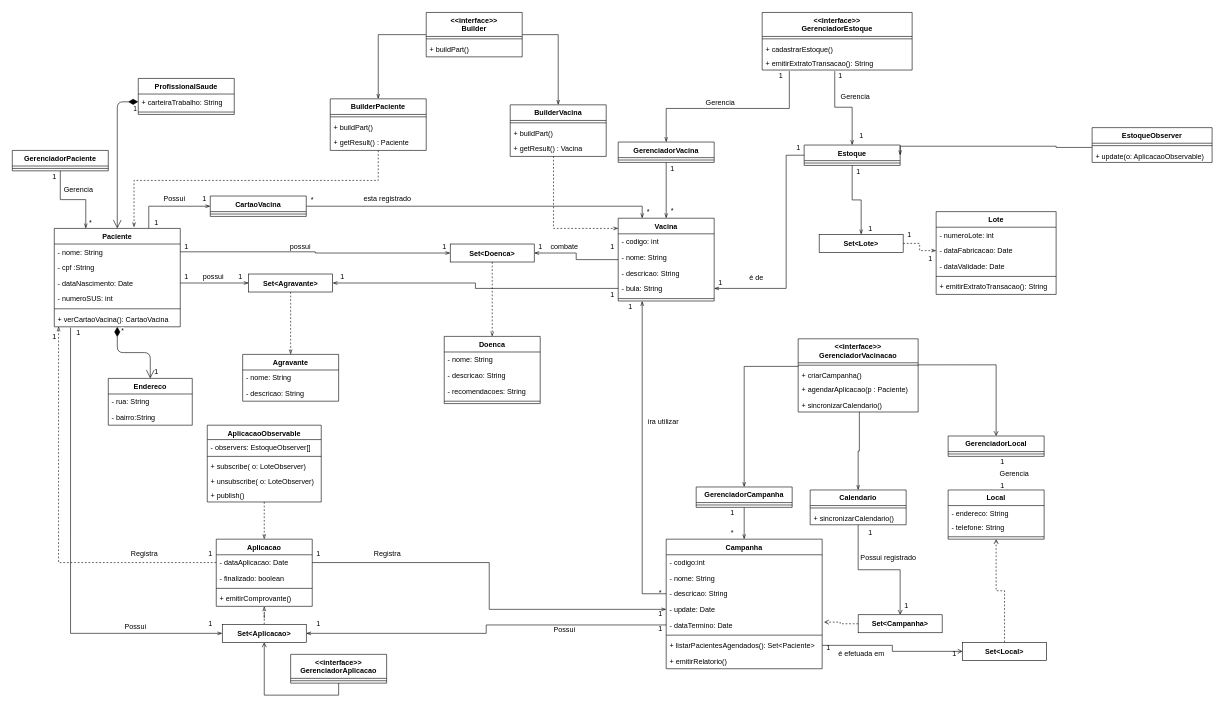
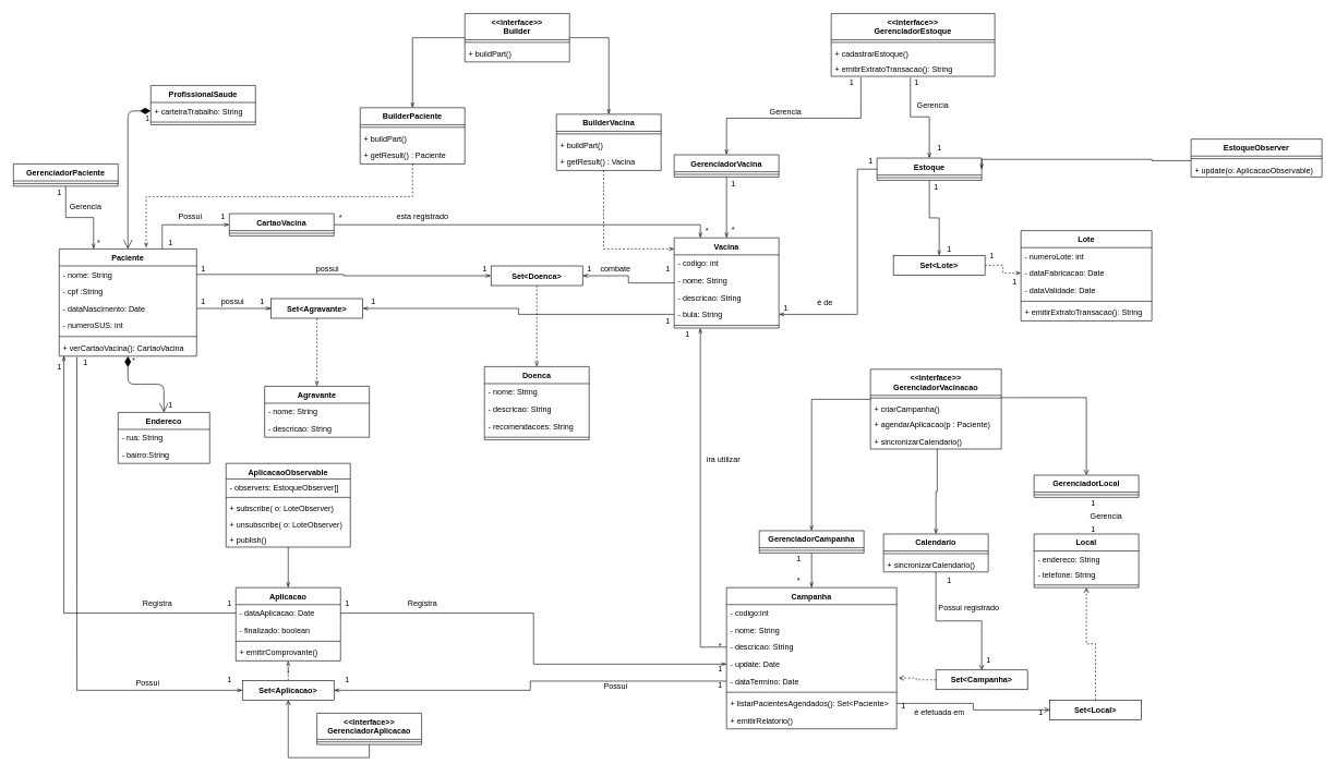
- <mxCell id="159" style="edgeStyle=orthogonalEdgeStyle;rounded=0;orthogonalLoop=1;jettySize=auto;html=1;entryX=0.5;entryY=0;entryDx=0;entryDy=0;endArrow=openThin;endFill=0;dashed=1;" edge="1" parent="1" source="160" target="73"><mxGeometry relative="1" as="geometry" /></mxCell>
+ <mxCell id="159" style="edgeStyle=orthogonalEdgeStyle;rounded=0;orthogonalLoop=1;jettySize=auto;html=1;entryX=0.5;entryY=0;entryDx=0;entryDy=0;endArrow=openThin;endFill=0;" edge="1" parent="1" source="160" target="73"><mxGeometry relative="1" as="geometry" /></mxCell>
- <mxCell id="109" style="edgeStyle=orthogonalEdgeStyle;rounded=0;orthogonalLoop=1;jettySize=auto;html=1;endArrow=openThin;endFill=0;exitX=0;exitY=0.5;exitDx=0;exitDy=0;entryX=0.034;entryY=0.979;entryDx=0;entryDy=0;entryPerimeter=0;dashed=1;" parent="1" source="74" target="10" edge="1"><mxGeometry relative="1" as="geometry"><mxPoint x="97" y="580" as="targetPoint" /><Array as="points"><mxPoint x="97" y="937" /></Array></mxGeometry></mxCell>
+ <mxCell id="109" style="edgeStyle=orthogonalEdgeStyle;rounded=0;orthogonalLoop=1;jettySize=auto;html=1;endArrow=openThin;endFill=0;exitX=0;exitY=0.5;exitDx=0;exitDy=0;entryX=0.034;entryY=0.979;entryDx=0;entryDy=0;entryPerimeter=0;" parent="1" source="74" target="10" edge="1"><mxGeometry relative="1" as="geometry"><mxPoint x="97" y="580" as="targetPoint" /><Array as="points"><mxPoint x="97" y="937" /></Array></mxGeometry></mxCell>
